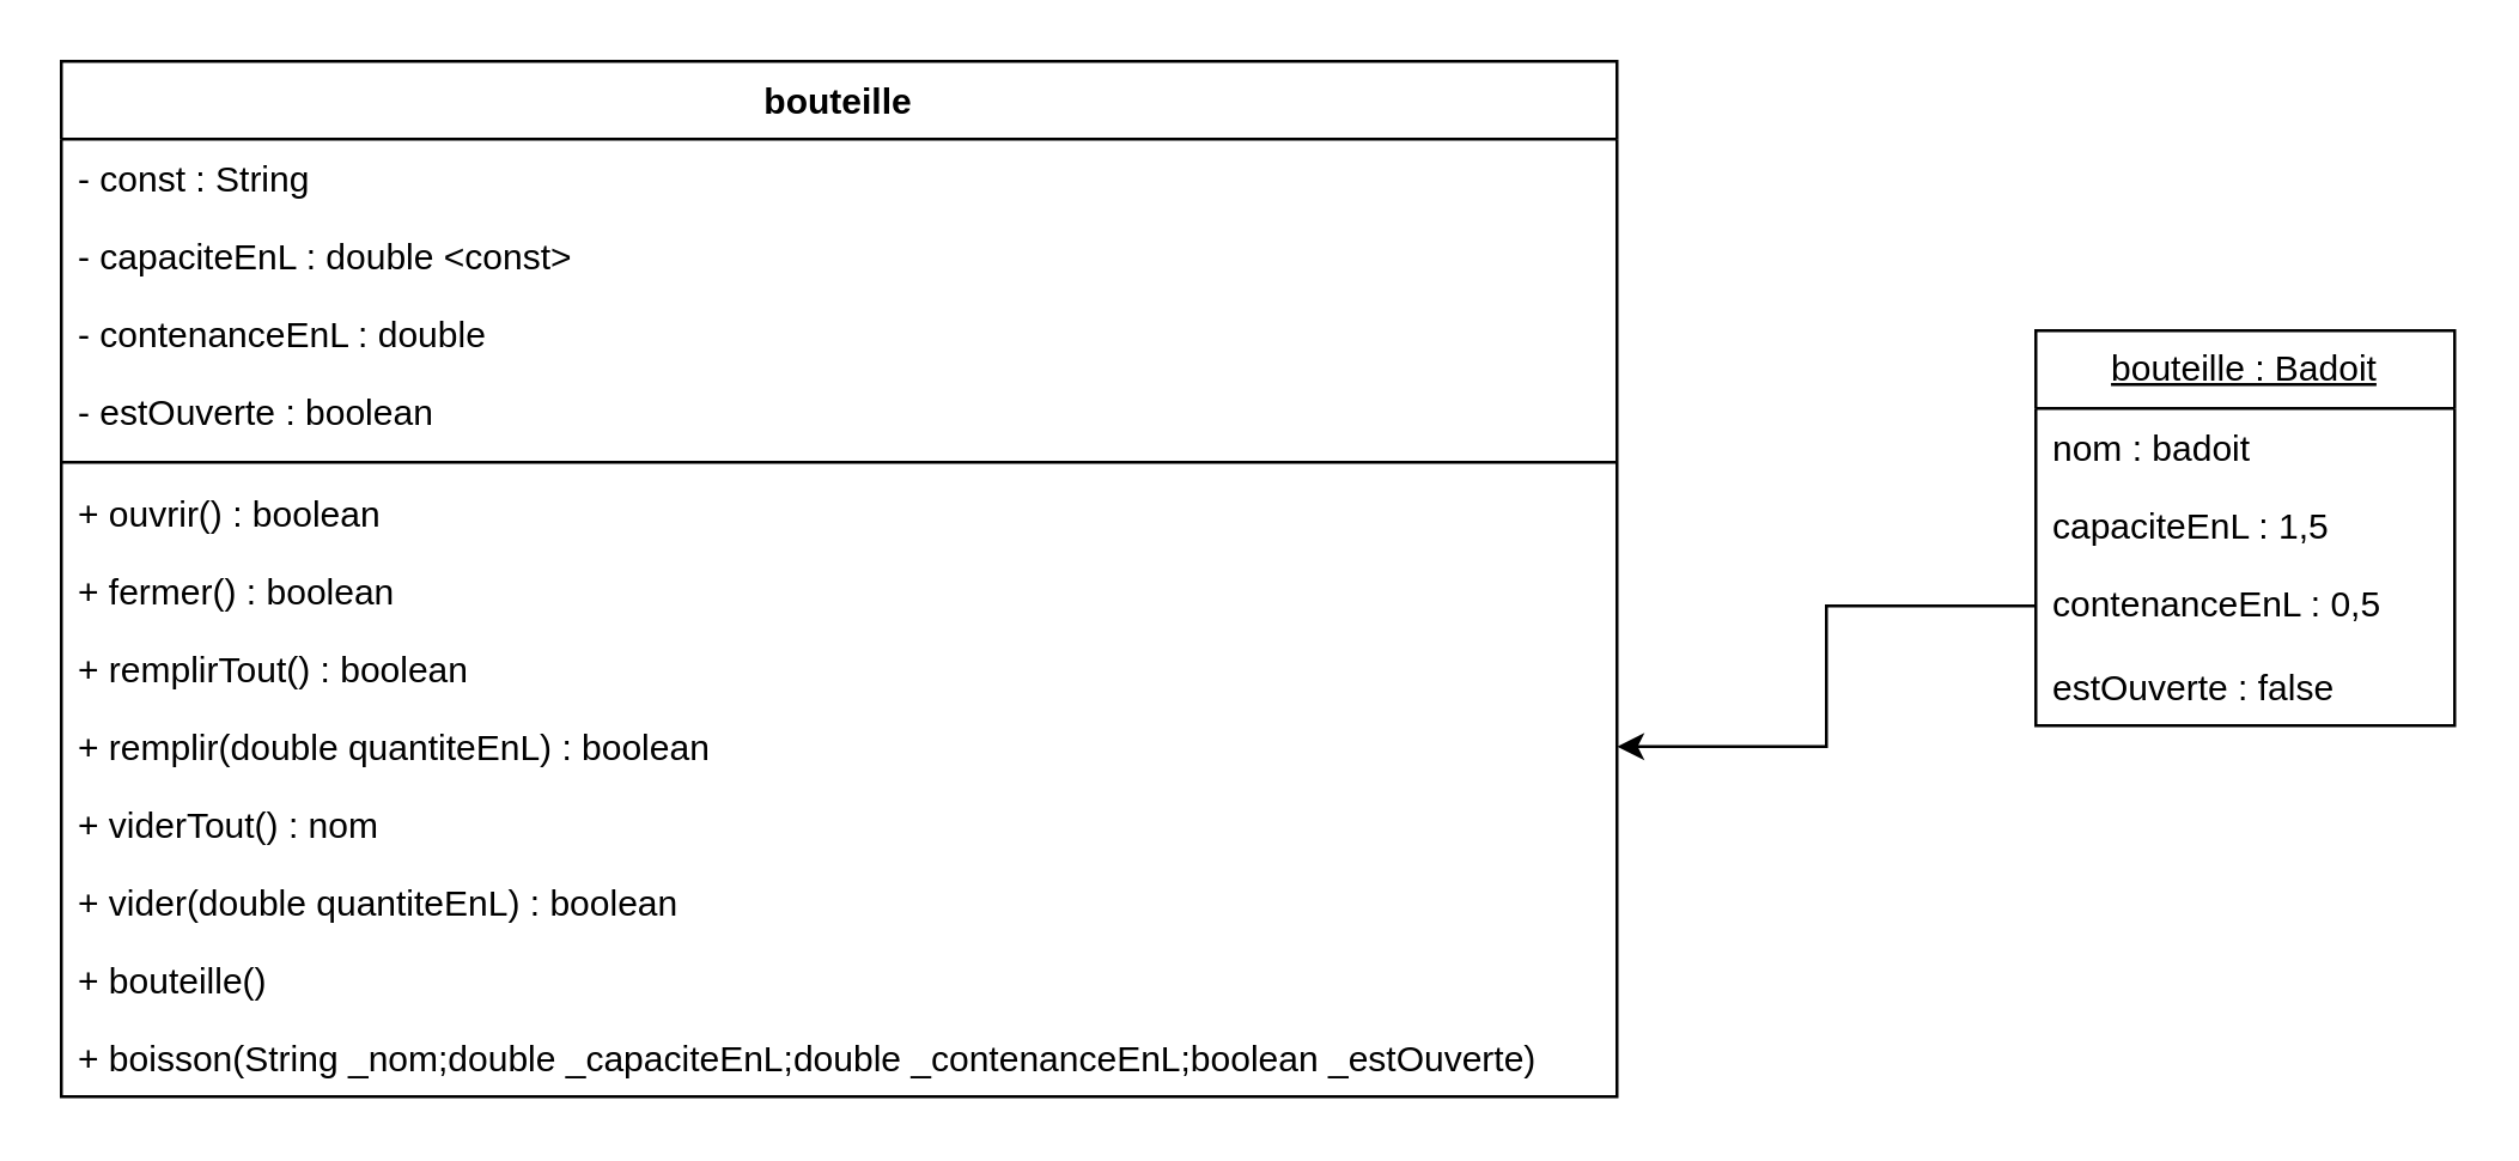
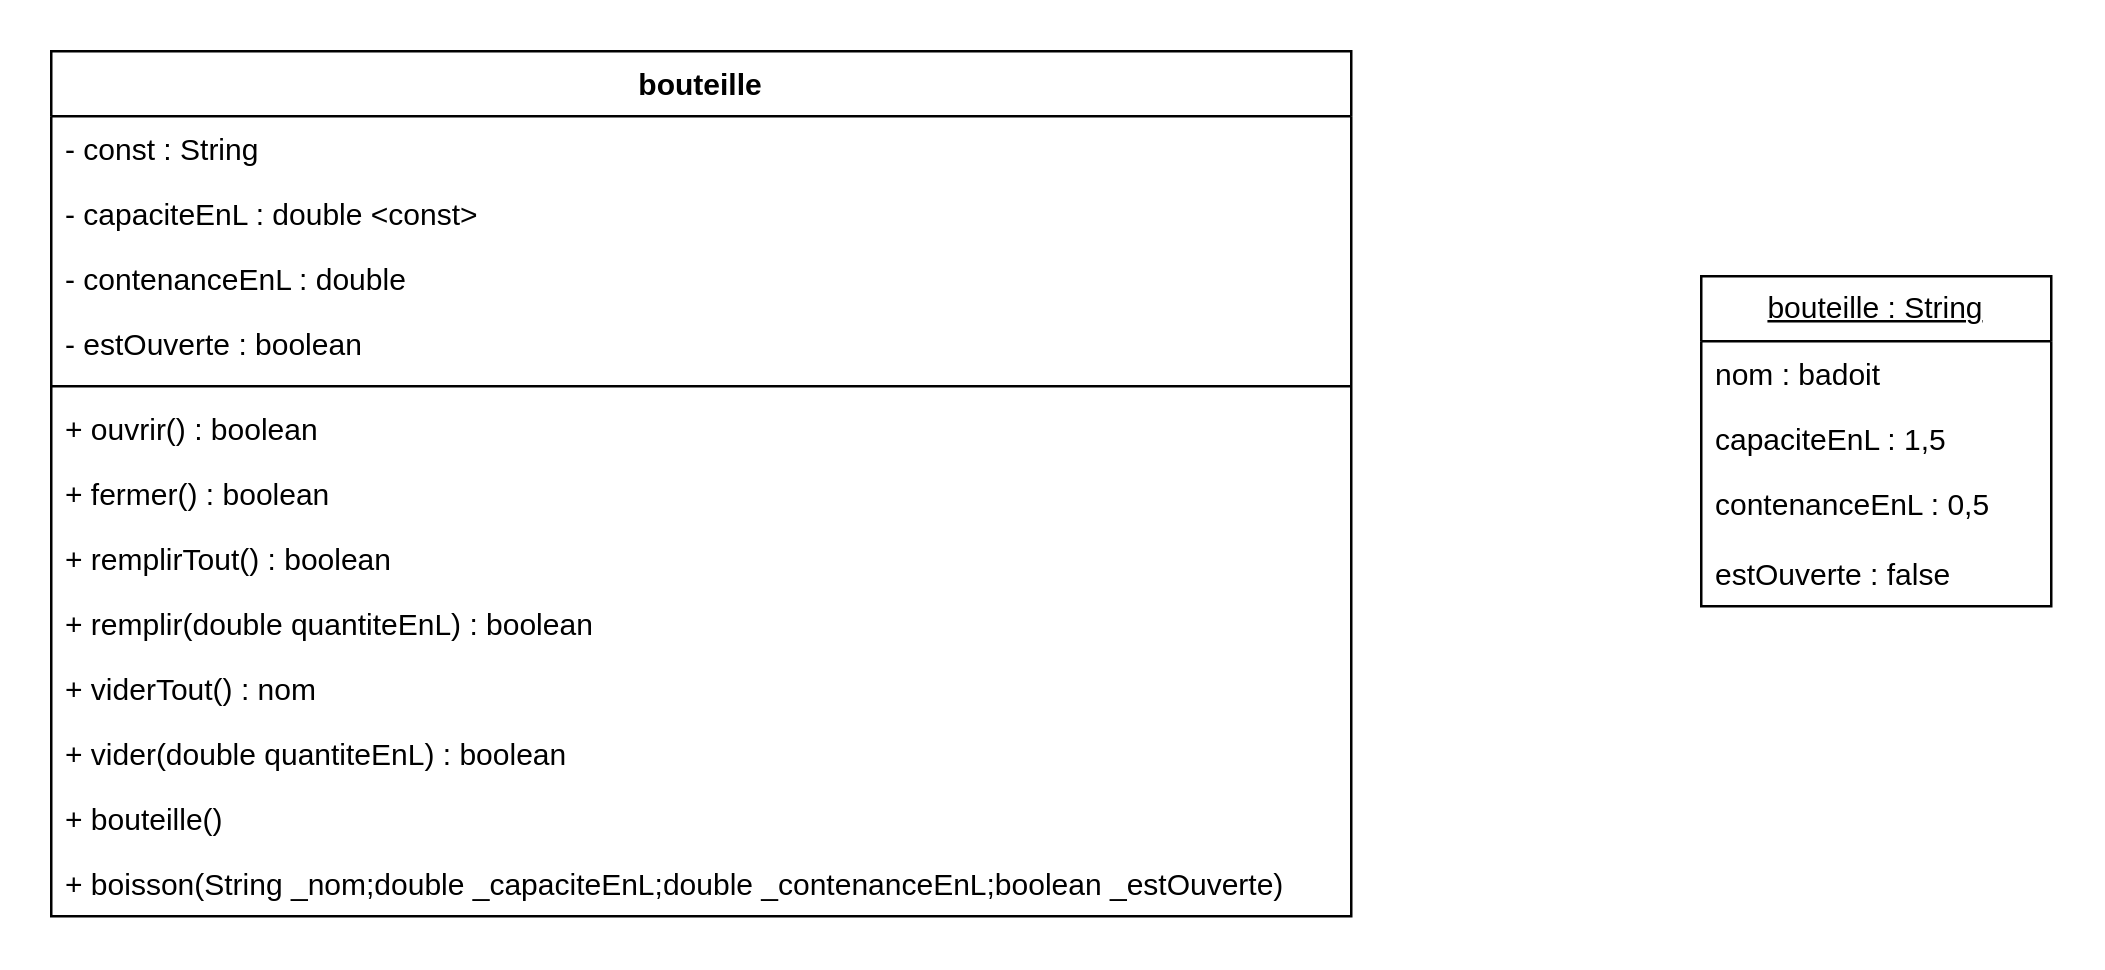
- <mxCell id="16" value="&lt;u&gt;bouteille : Badoit&lt;/u&gt;" style="swimlane;fontStyle=0;childLayout=stackLayout;horizontal=1;startSize=26;fillColor=none;horizontalStack=0;resizeParent=1;resizeParentMax=0;resizeLast=0;collapsible=1;marginBottom=0;whiteSpace=wrap;html=1;" parent="1" vertex="1"><mxGeometry x="680" y="110" width="140" height="132" as="geometry" /></mxCell>
+ <mxCell id="16" value="&lt;u&gt;bouteille : String&lt;/u&gt;" style="swimlane;fontStyle=0;childLayout=stackLayout;horizontal=1;startSize=26;fillColor=none;horizontalStack=0;resizeParent=1;resizeParentMax=0;resizeLast=0;collapsible=1;marginBottom=0;whiteSpace=wrap;html=1;" parent="1" vertex="1"><mxGeometry x="680" y="110" width="140" height="132" as="geometry" /></mxCell>
- <mxCell id="21" style="edgeStyle=orthogonalEdgeStyle;rounded=0;orthogonalLoop=1;jettySize=auto;html=1;entryX=1;entryY=0.5;entryDx=0;entryDy=0;" parent="1" source="19" target="11" edge="1"><mxGeometry relative="1" as="geometry" /></mxCell>
